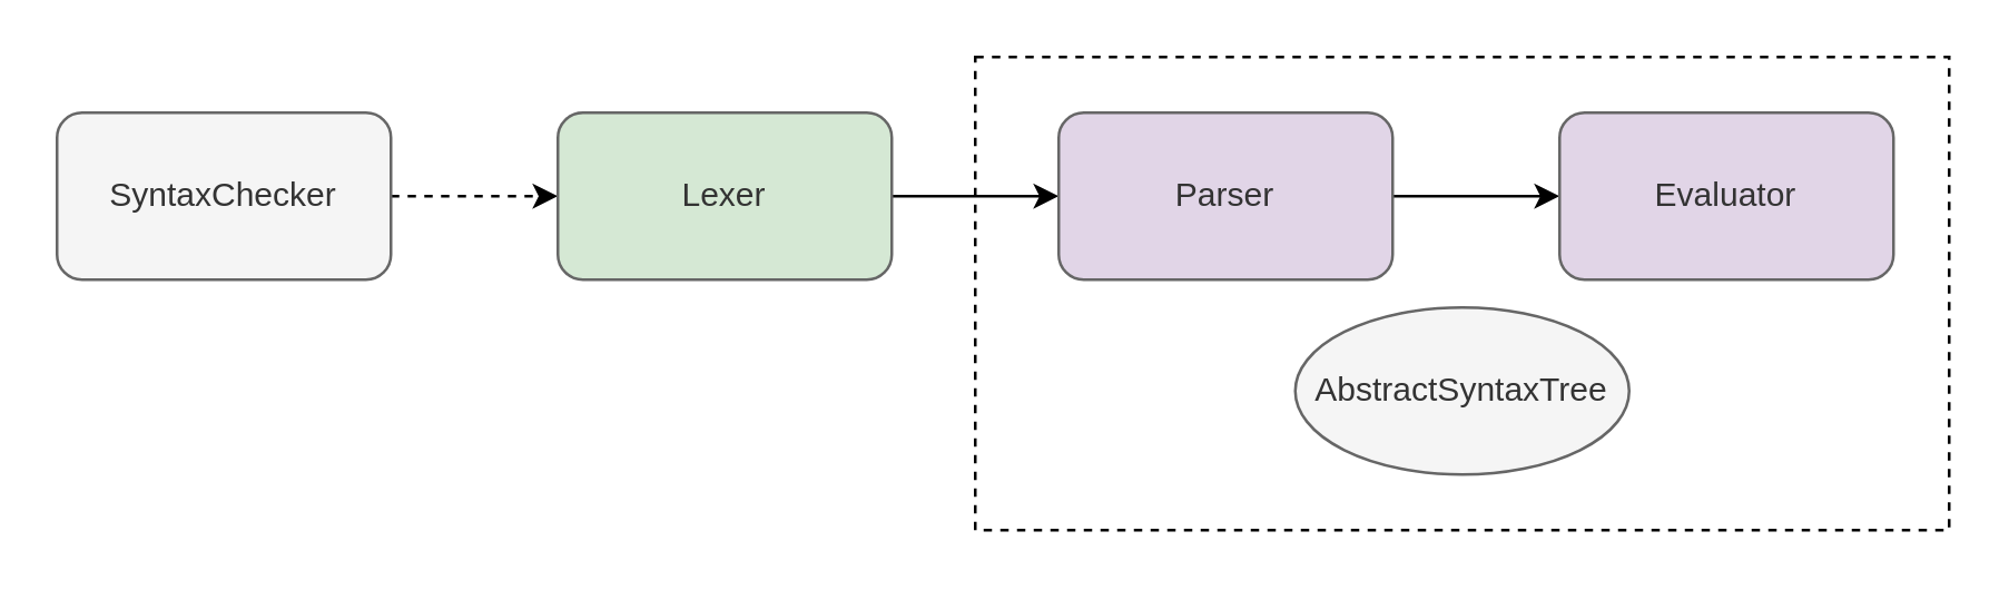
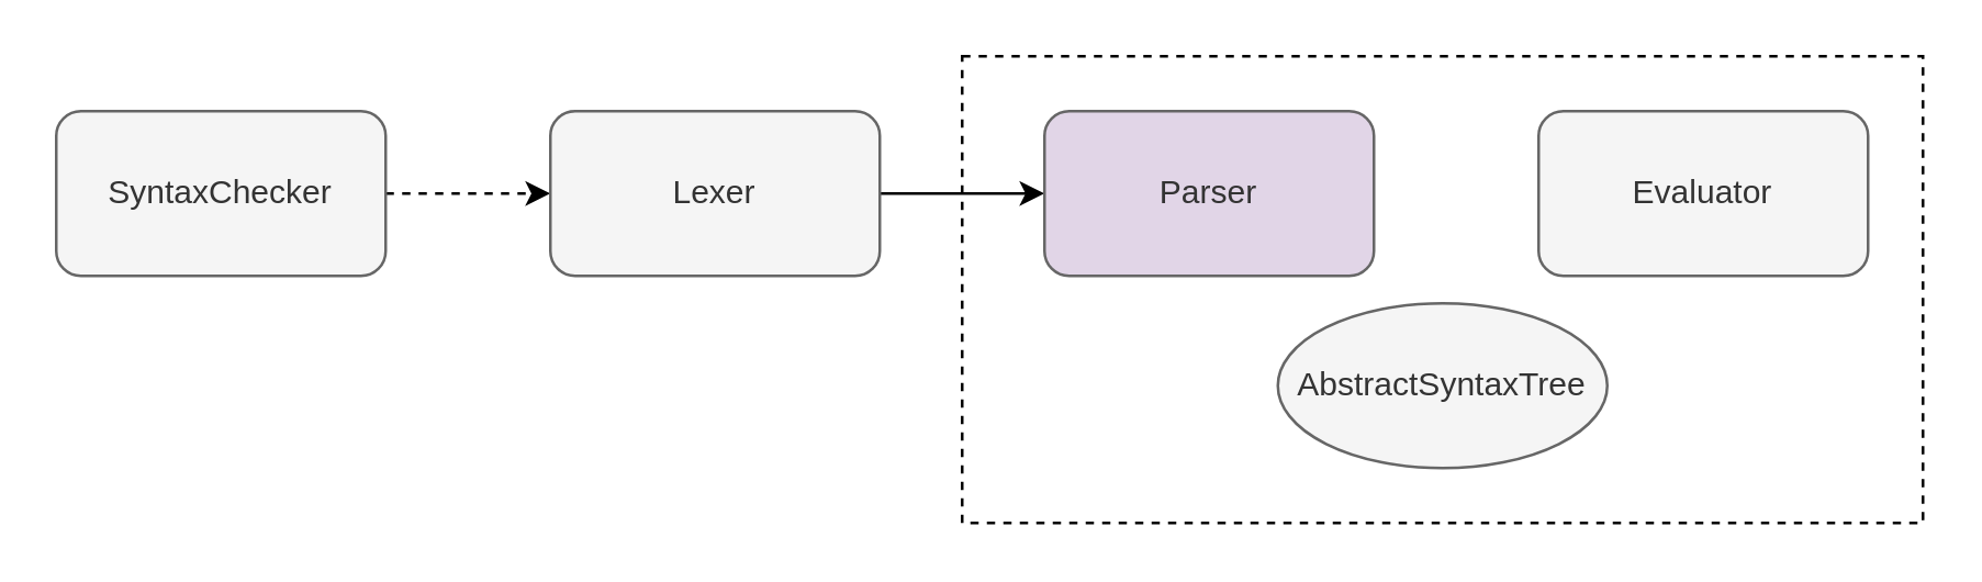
- <mxCell id="6" value="Lexer" style="rounded=1;whiteSpace=wrap;html=1;fillColor=#d5e8d4;strokeColor=#666666;fontColor=#333333;" vertex="1" parent="1"><mxGeometry x="200" y="40" width="120" height="60" as="geometry" /></mxCell>
+ <mxCell id="6" value="Lexer" style="rounded=1;whiteSpace=wrap;html=1;fillColor=#f5f5f5;strokeColor=#666666;fontColor=#333333;" vertex="1" parent="1"><mxGeometry x="200" y="40" width="120" height="60" as="geometry" /></mxCell>
- <mxCell id="7" style="edgeStyle=orthogonalEdgeStyle;rounded=0;orthogonalLoop=1;jettySize=auto;html=1;exitX=1;exitY=0.5;exitDx=0;exitDy=0;entryX=0;entryY=0.5;entryDx=0;entryDy=0;" edge="1" parent="1" source="8" target="9"><mxGeometry relative="1" as="geometry" /></mxCell>
- <mxCell id="9" value="Evaluator" style="rounded=1;whiteSpace=wrap;html=1;fillColor=#e1d5e7;strokeColor=#666666;fontColor=#333333;" vertex="1" parent="1"><mxGeometry x="560" y="40" width="120" height="60" as="geometry" /></mxCell>
+ <mxCell id="9" value="Evaluator" style="rounded=1;whiteSpace=wrap;html=1;fillColor=#f5f5f5;strokeColor=#666666;fontColor=#333333;" vertex="1" parent="1"><mxGeometry x="560" y="40" width="120" height="60" as="geometry" /></mxCell>
